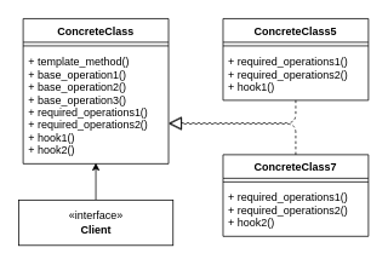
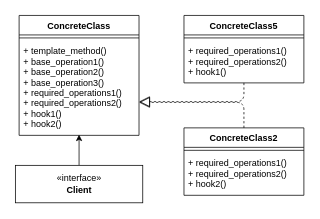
- <mxCell id="8" value="ConcreteClass7" style="swimlane;fontStyle=1;align=center;verticalAlign=top;childLayout=stackLayout;horizontal=1;startSize=26;horizontalStack=0;resizeParent=1;resizeParentMax=0;resizeLast=0;collapsible=1;marginBottom=0;" vertex="1" parent="1"><mxGeometry x="245" y="170" width="160" height="90" as="geometry" /></mxCell>
+ <mxCell id="8" value="ConcreteClass2" style="swimlane;fontStyle=1;align=center;verticalAlign=top;childLayout=stackLayout;horizontal=1;startSize=26;horizontalStack=0;resizeParent=1;resizeParentMax=0;resizeLast=0;collapsible=1;marginBottom=0;" vertex="1" parent="1"><mxGeometry x="245" y="170" width="160" height="90" as="geometry" /></mxCell>
